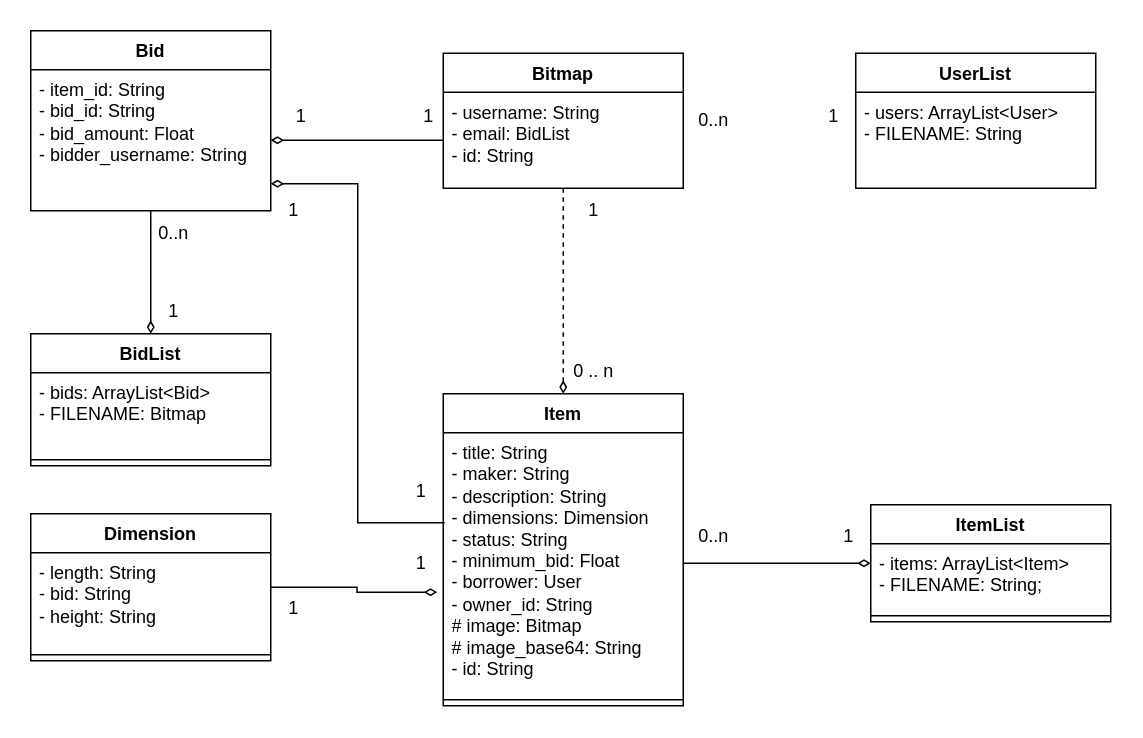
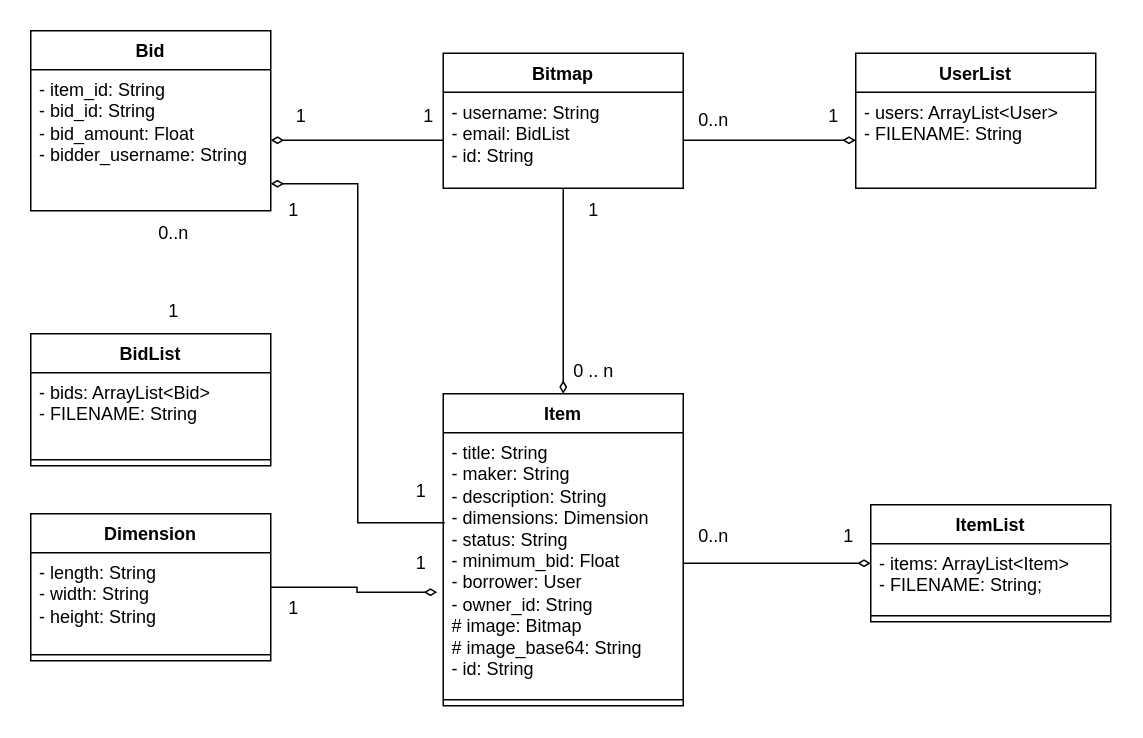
+ <mxCell id="16" style="edgeStyle=orthogonalEdgeStyle;rounded=0;orthogonalLoop=1;jettySize=auto;html=1;entryX=0;entryY=0.5;entryDx=0;entryDy=0;endArrow=diamondThin;endFill=0;" edge="1" parent="1" source="7" target="15"><mxGeometry relative="1" as="geometry" /></mxCell>
- <mxCell id="2" style="edgeStyle=orthogonalEdgeStyle;rounded=0;orthogonalLoop=1;jettySize=auto;html=1;entryX=0.5;entryY=0;entryDx=0;entryDy=0;endArrow=diamondThin;endFill=0;" edge="1" parent="1" source="3" target="9"><mxGeometry relative="1" as="geometry" /></mxCell>
- <mxCell id="5" style="edgeStyle=orthogonalEdgeStyle;rounded=0;orthogonalLoop=1;jettySize=auto;html=1;entryX=0.5;entryY=0;entryDx=0;entryDy=0;endArrow=diamondThin;endFill=0;dashed=1;" edge="1" parent="1" source="6" target="19"><mxGeometry relative="1" as="geometry" /></mxCell>
+ <mxCell id="5" style="edgeStyle=orthogonalEdgeStyle;rounded=0;orthogonalLoop=1;jettySize=auto;html=1;entryX=0.5;entryY=0;entryDx=0;entryDy=0;endArrow=diamondThin;endFill=0;" edge="1" parent="1" source="6" target="19"><mxGeometry relative="1" as="geometry" /></mxCell>
- <mxCell id="10" value="&lt;div&gt;- bids: ArrayList&amp;lt;Bid&amp;gt;&lt;/div&gt;&lt;div&gt;- FILENAME: Bitmap&lt;/div&gt;" style="text;strokeColor=none;fillColor=none;align=left;verticalAlign=top;spacingLeft=4;spacingRight=4;overflow=hidden;rotatable=0;points=[[0,0.5],[1,0.5]];portConstraint=eastwest;whiteSpace=wrap;html=1;" vertex="1" parent="9"><mxGeometry y="26" width="160" height="54" as="geometry" /></mxCell>
+ <mxCell id="10" value="&lt;div&gt;- bids: ArrayList&amp;lt;Bid&amp;gt;&lt;/div&gt;&lt;div&gt;- FILENAME: String&lt;/div&gt;" style="text;strokeColor=none;fillColor=none;align=left;verticalAlign=top;spacingLeft=4;spacingRight=4;overflow=hidden;rotatable=0;points=[[0,0.5],[1,0.5]];portConstraint=eastwest;whiteSpace=wrap;html=1;" vertex="1" parent="9"><mxGeometry y="26" width="160" height="54" as="geometry" /></mxCell>
- <mxCell id="24" value="&lt;div&gt;- length: String&lt;/div&gt;&lt;div&gt;- bid: String&lt;/div&gt;&lt;div&gt;- height: String&lt;/div&gt;" style="text;strokeColor=none;fillColor=none;align=left;verticalAlign=top;spacingLeft=4;spacingRight=4;overflow=hidden;rotatable=0;points=[[0,0.5],[1,0.5]];portConstraint=eastwest;whiteSpace=wrap;html=1;" vertex="1" parent="23"><mxGeometry y="26" width="160" height="64" as="geometry" /></mxCell>
+ <mxCell id="24" value="&lt;div&gt;- length: String&lt;/div&gt;&lt;div&gt;- width: String&lt;/div&gt;&lt;div&gt;- height: String&lt;/div&gt;" style="text;strokeColor=none;fillColor=none;align=left;verticalAlign=top;spacingLeft=4;spacingRight=4;overflow=hidden;rotatable=0;points=[[0,0.5],[1,0.5]];portConstraint=eastwest;whiteSpace=wrap;html=1;" vertex="1" parent="23"><mxGeometry y="26" width="160" height="64" as="geometry" /></mxCell>
